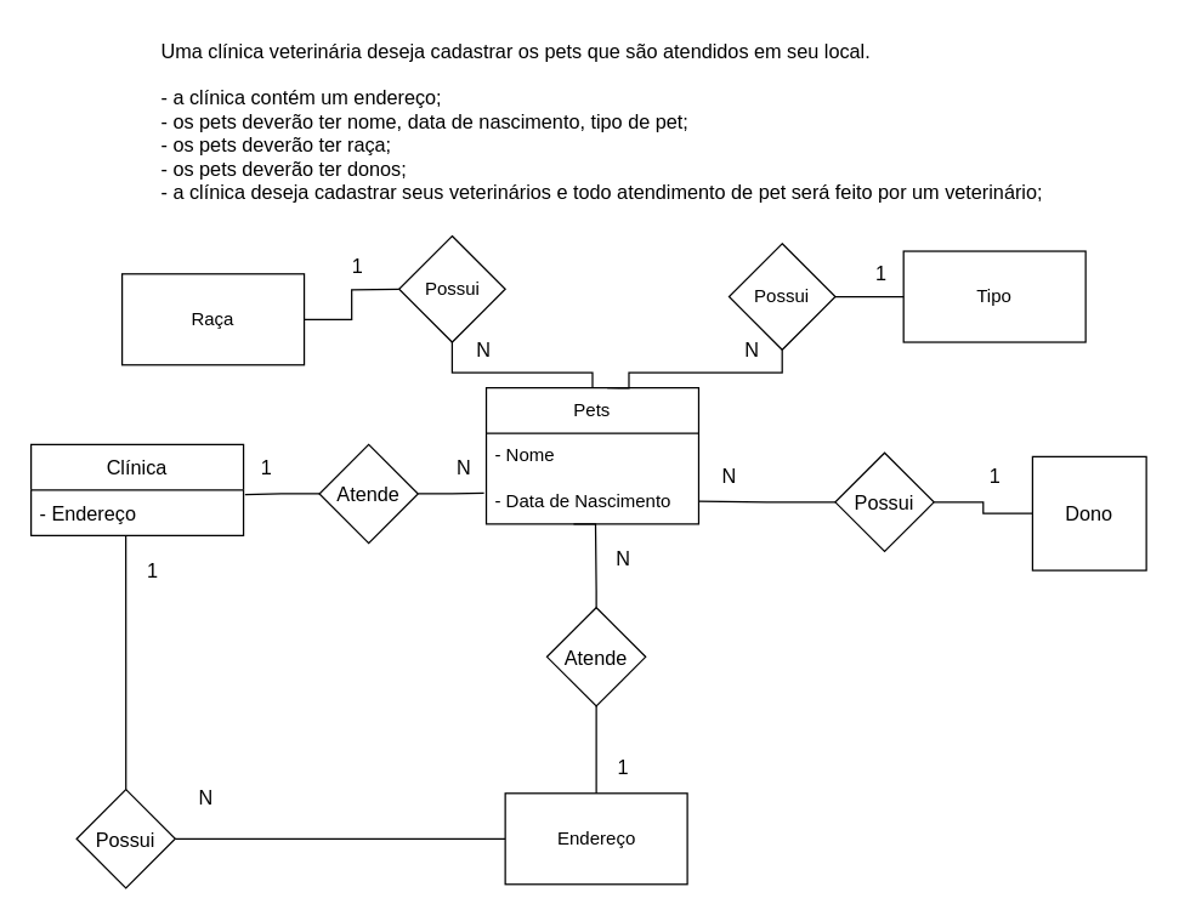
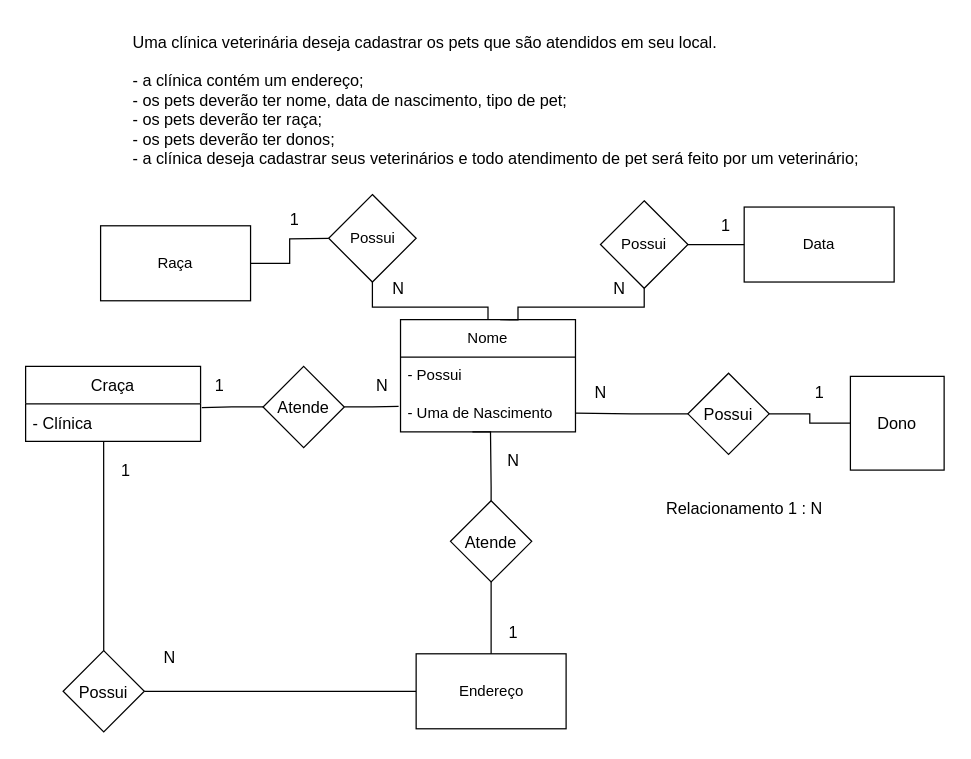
- <mxCell id="37" value="Tipo" style="rounded=0;whiteSpace=wrap;html=1;" parent="1" vertex="1"><mxGeometry x="595" y="165" width="120" height="60" as="geometry" /></mxCell>
+ <mxCell id="37" value="Data" style="rounded=0;whiteSpace=wrap;html=1;" parent="1" vertex="1"><mxGeometry x="595" y="165" width="120" height="60" as="geometry" /></mxCell>
- <mxCell id="6" value="Pets" style="swimlane;fontStyle=0;childLayout=stackLayout;horizontal=1;startSize=30;horizontalStack=0;resizeParent=1;resizeParentMax=0;resizeLast=0;collapsible=1;marginBottom=0;whiteSpace=wrap;html=1;" parent="1" vertex="1"><mxGeometry x="320" y="255" width="140" height="90" as="geometry" /></mxCell>
+ <mxCell id="6" value="Nome" style="swimlane;fontStyle=0;childLayout=stackLayout;horizontal=1;startSize=30;horizontalStack=0;resizeParent=1;resizeParentMax=0;resizeLast=0;collapsible=1;marginBottom=0;whiteSpace=wrap;html=1;" parent="1" vertex="1"><mxGeometry x="320" y="255" width="140" height="90" as="geometry" /></mxCell>
- <mxCell id="7" value="- Nome" style="text;strokeColor=none;fillColor=none;align=left;verticalAlign=middle;spacingLeft=4;spacingRight=4;overflow=hidden;points=[[0,0.5],[1,0.5]];portConstraint=eastwest;rotatable=0;whiteSpace=wrap;html=1;" parent="6" vertex="1"><mxGeometry y="30" width="140" height="30" as="geometry" /></mxCell>
+ <mxCell id="7" value="- Possui" style="text;strokeColor=none;fillColor=none;align=left;verticalAlign=middle;spacingLeft=4;spacingRight=4;overflow=hidden;points=[[0,0.5],[1,0.5]];portConstraint=eastwest;rotatable=0;whiteSpace=wrap;html=1;" parent="6" vertex="1"><mxGeometry y="30" width="140" height="30" as="geometry" /></mxCell>
- <mxCell id="3" value="&lt;font style=&quot;font-size: 13px;&quot;&gt;&lt;font style=&quot;font-size: 13px;&quot;&gt;C&lt;/font&gt;línica&lt;/font&gt;" style="swimlane;fontStyle=0;childLayout=stackLayout;horizontal=1;startSize=30;horizontalStack=0;resizeParent=1;resizeParentMax=0;resizeLast=0;collapsible=1;marginBottom=0;whiteSpace=wrap;html=1;" parent="1" vertex="1"><mxGeometry x="20" y="292.5" width="140" height="60" as="geometry" /></mxCell>
+ <mxCell id="3" value="&lt;font style=&quot;font-size: 13px;&quot;&gt;&lt;font style=&quot;font-size: 13px;&quot;&gt;C&lt;/font&gt;raça&lt;/font&gt;" style="swimlane;fontStyle=0;childLayout=stackLayout;horizontal=1;startSize=30;horizontalStack=0;resizeParent=1;resizeParentMax=0;resizeLast=0;collapsible=1;marginBottom=0;whiteSpace=wrap;html=1;" parent="1" vertex="1"><mxGeometry x="20" y="292.5" width="140" height="60" as="geometry" /></mxCell>
- <mxCell id="8" value="- Data de Nascimento" style="text;strokeColor=none;fillColor=none;align=left;verticalAlign=middle;spacingLeft=4;spacingRight=4;overflow=hidden;points=[[0,0.5],[1,0.5]];portConstraint=eastwest;rotatable=0;whiteSpace=wrap;html=1;" parent="6" vertex="1"><mxGeometry y="60" width="140" height="30" as="geometry" /></mxCell>
+ <mxCell id="8" value="- Uma de Nascimento" style="text;strokeColor=none;fillColor=none;align=left;verticalAlign=middle;spacingLeft=4;spacingRight=4;overflow=hidden;points=[[0,0.5],[1,0.5]];portConstraint=eastwest;rotatable=0;whiteSpace=wrap;html=1;" parent="6" vertex="1"><mxGeometry y="60" width="140" height="30" as="geometry" /></mxCell>
- <mxCell id="4" value="&lt;font style=&quot;font-size: 13px;&quot;&gt;- Endereço&lt;/font&gt;" style="text;strokeColor=none;fillColor=none;align=left;verticalAlign=middle;spacingLeft=4;spacingRight=4;overflow=hidden;points=[[0,0.5],[1,0.5]];portConstraint=eastwest;rotatable=0;whiteSpace=wrap;html=1;" parent="3" vertex="1"><mxGeometry y="30" width="140" height="30" as="geometry" /></mxCell>
+ <mxCell id="4" value="&lt;font style=&quot;font-size: 13px;&quot;&gt;- Clínica&lt;/font&gt;" style="text;strokeColor=none;fillColor=none;align=left;verticalAlign=middle;spacingLeft=4;spacingRight=4;overflow=hidden;points=[[0,0.5],[1,0.5]];portConstraint=eastwest;rotatable=0;whiteSpace=wrap;html=1;" parent="3" vertex="1"><mxGeometry y="30" width="140" height="30" as="geometry" /></mxCell>
+ <mxCell id="31" value="&lt;span style=&quot;font-size: 13px;&quot;&gt;Relacionamento 1 : N&lt;/span&gt;" style="text;html=1;align=center;verticalAlign=middle;resizable=0;points=[];autosize=1;strokeColor=none;fillColor=none;" parent="1" vertex="1"><mxGeometry x="520" y="390.5" width="150" height="30" as="geometry" /></mxCell>
